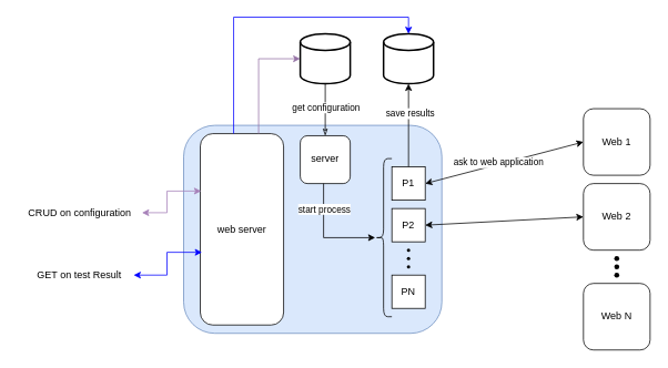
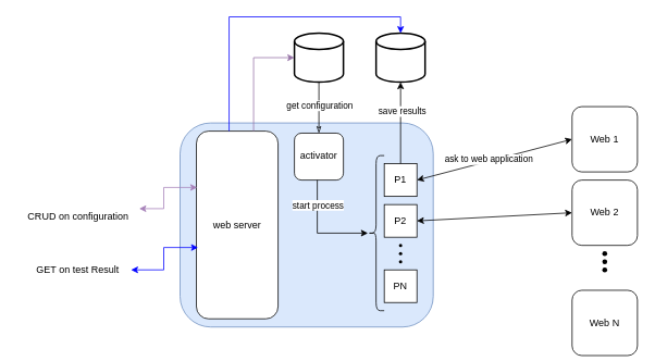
- <mxCell id="20" value="server" style="rounded=1;whiteSpace=wrap;html=1;" vertex="1" parent="1"><mxGeometry x="360" y="162.5" width="60" height="57.5" as="geometry" /></mxCell>
+ <mxCell id="20" value="activator" style="rounded=1;whiteSpace=wrap;html=1;" vertex="1" parent="1"><mxGeometry x="360" y="162.5" width="60" height="57.5" as="geometry" /></mxCell>
- <mxCell id="31" value="CRUD on configuration" style="text;html=1;align=center;verticalAlign=middle;resizable=0;points=[];autosize=1;strokeColor=none;fillColor=none;" vertex="1" parent="1"><mxGeometry x="20" y="240" width="150" height="30" as="geometry" /></mxCell>
+ <mxCell id="31" value="CRUD on configuration" style="text;html=1;align=center;verticalAlign=middle;resizable=0;points=[];autosize=1;strokeColor=none;fillColor=none;" vertex="1" parent="1"><mxGeometry x="20" y="250" width="150" height="30" as="geometry" /></mxCell>
- <mxCell id="5" value="Web N" style="rounded=1;whiteSpace=wrap;html=1;" vertex="1" parent="1"><mxGeometry x="700" y="340" width="80" height="80" as="geometry" /></mxCell>
+ <mxCell id="5" value="Web N" style="rounded=1;whiteSpace=wrap;html=1;" vertex="1" parent="1"><mxGeometry x="700" y="355" width="80" height="80" as="geometry" /></mxCell>
